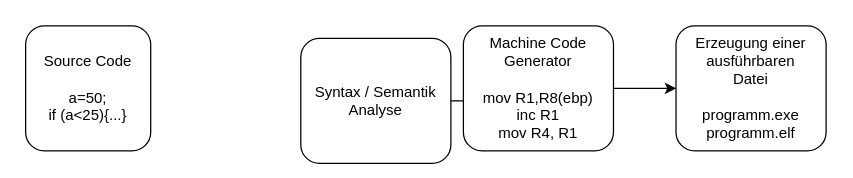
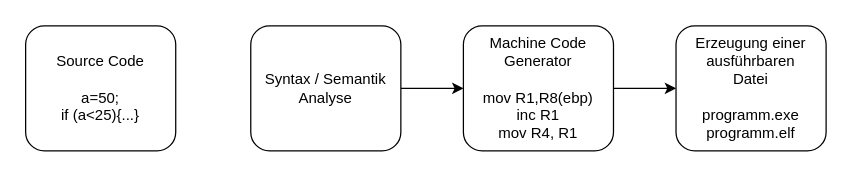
- <mxCell id="2" value="&lt;div&gt;Source Code&lt;/div&gt;&lt;div&gt;&lt;br&gt;&lt;/div&gt;&lt;div&gt;a=50;&lt;/div&gt;&lt;div&gt;if (a&amp;lt;25){...}&lt;br&gt;&lt;/div&gt;" style="rounded=1;whiteSpace=wrap;html=1;" vertex="1" parent="1"><mxGeometry x="20" y="20" width="100" height="100" as="geometry" /></mxCell>
+ <mxCell id="2" value="&lt;div&gt;Source Code&lt;/div&gt;&lt;div&gt;&lt;br&gt;&lt;/div&gt;&lt;div&gt;a=50;&lt;/div&gt;&lt;div&gt;if (a&amp;lt;25){...}&lt;br&gt;&lt;/div&gt;" style="rounded=1;whiteSpace=wrap;html=1;" vertex="1" parent="1"><mxGeometry x="20" y="20" width="120" height="100" as="geometry" /></mxCell>
- <mxCell id="4" value="&lt;div&gt;Syntax / Semantik&lt;/div&gt;&lt;div&gt;Analyse&lt;/div&gt;" style="rounded=1;whiteSpace=wrap;html=1;" vertex="1" parent="1"><mxGeometry x="240" y="30" width="120" height="100" as="geometry" /></mxCell>
+ <mxCell id="4" value="&lt;div&gt;Syntax / Semantik&lt;/div&gt;&lt;div&gt;Analyse&lt;/div&gt;" style="rounded=1;whiteSpace=wrap;html=1;" vertex="1" parent="1"><mxGeometry x="200" y="20" width="120" height="100" as="geometry" /></mxCell>
